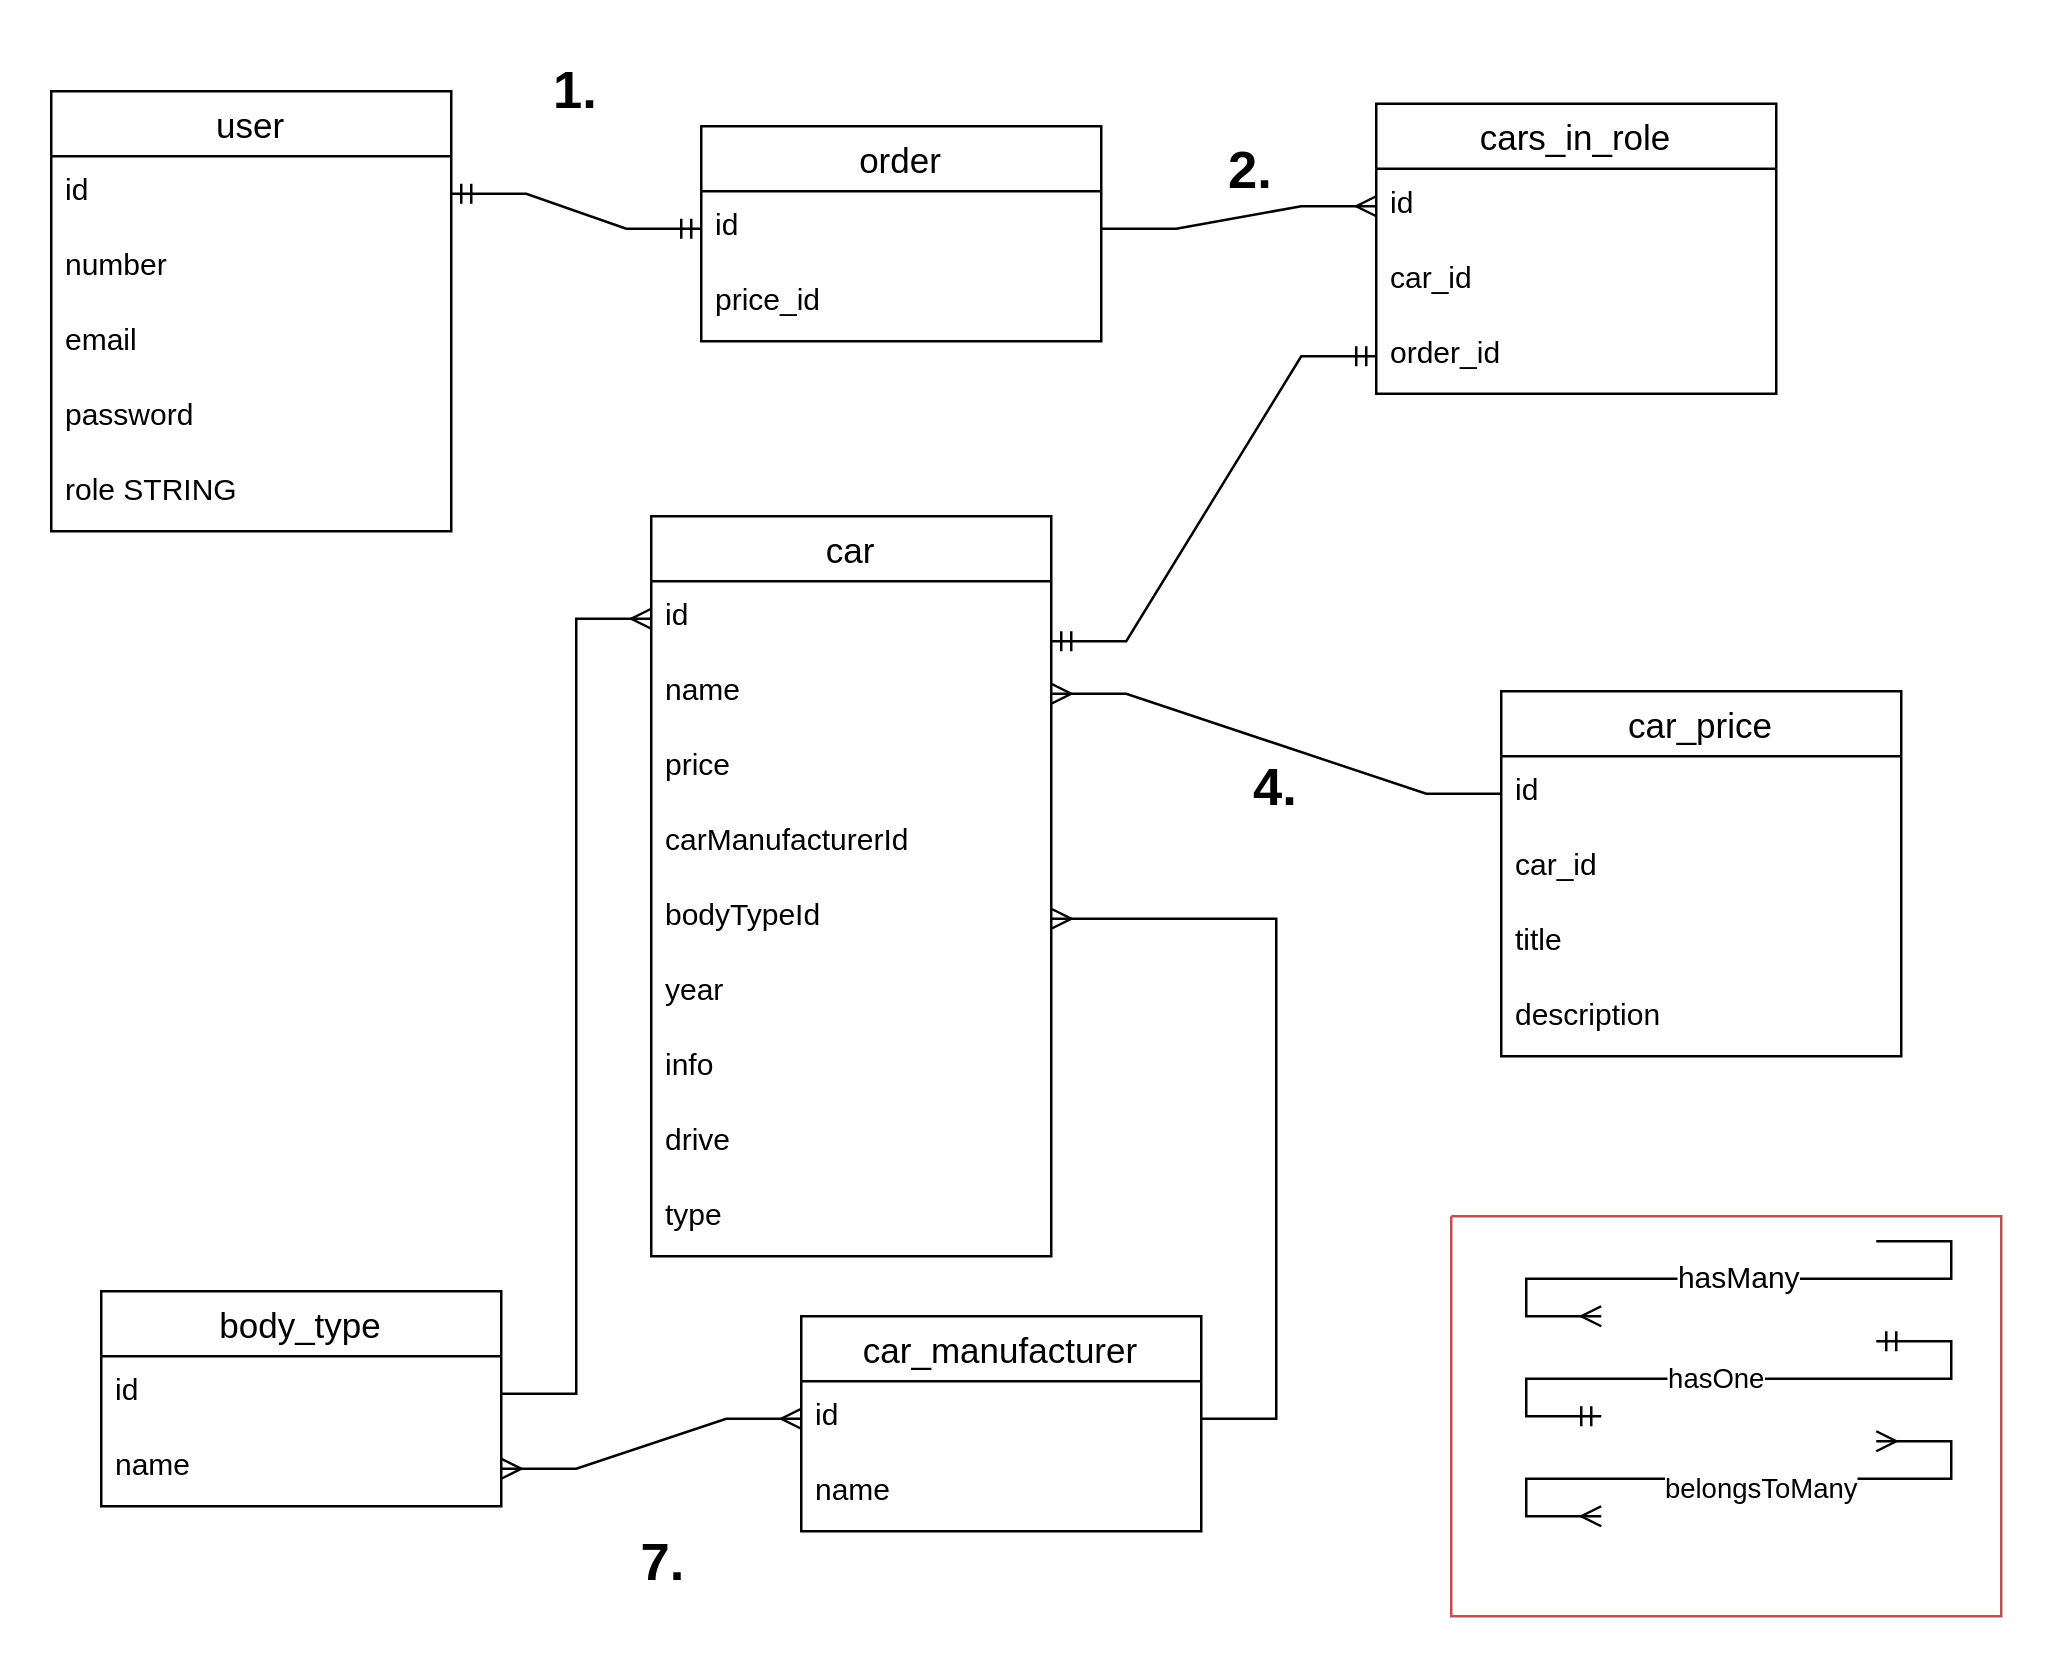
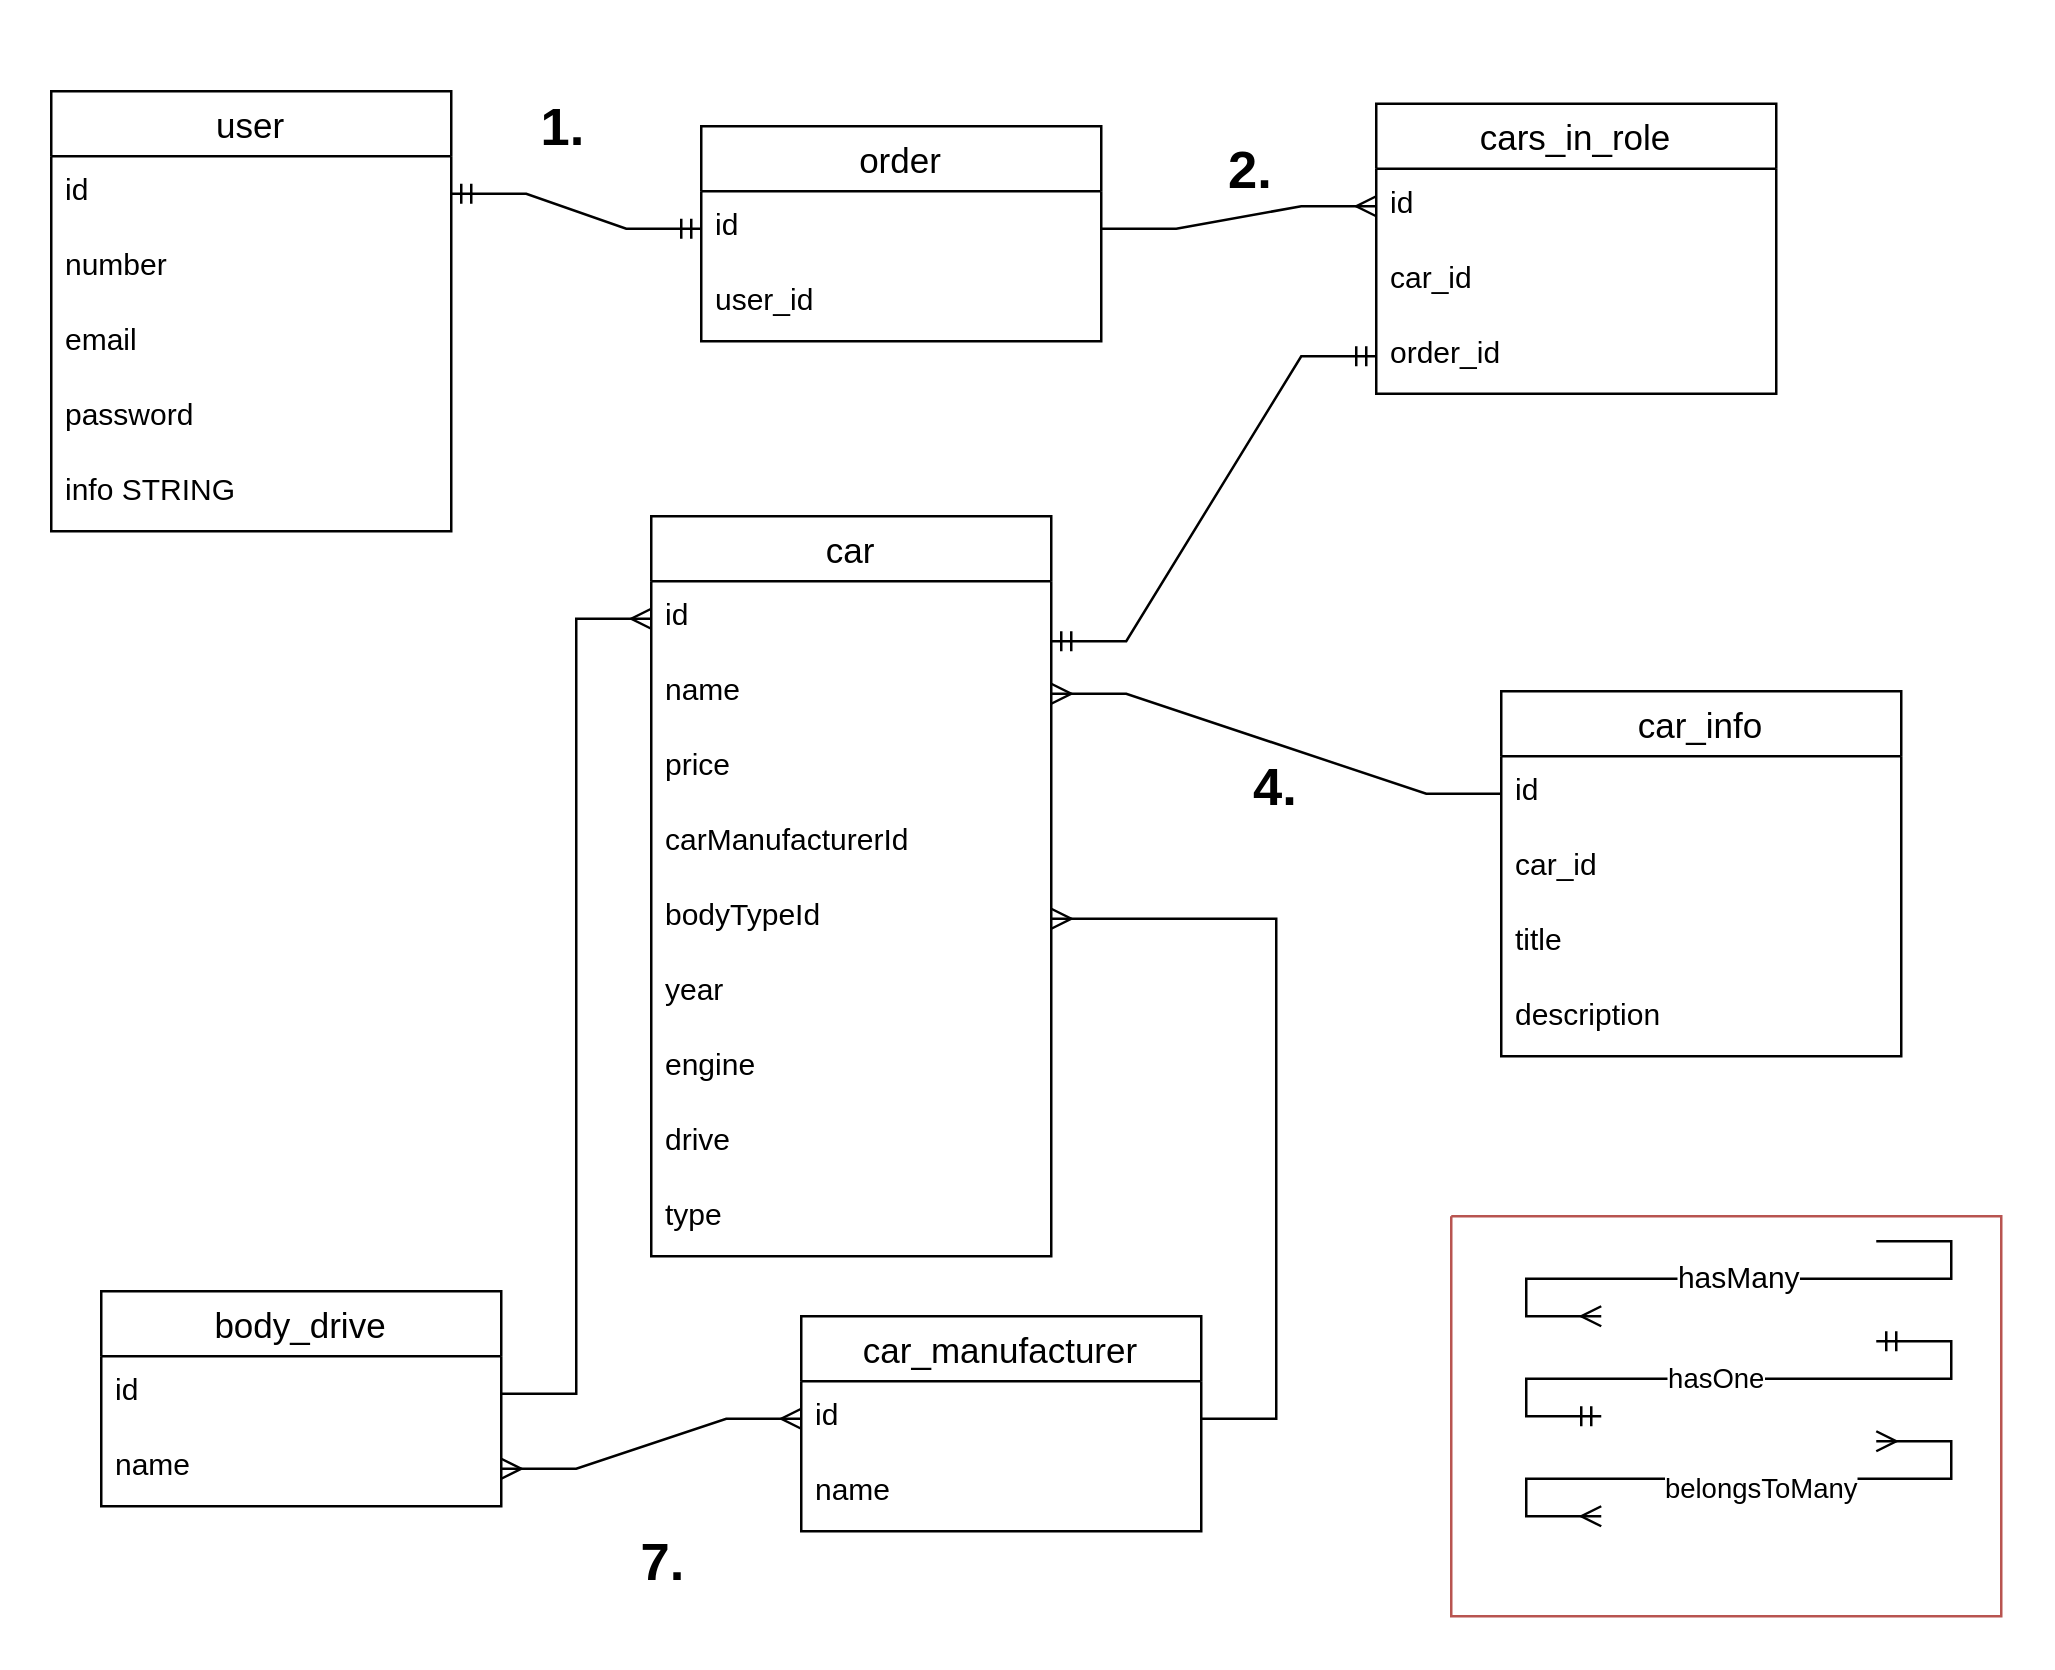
- <mxCell id="49" value="1." style="text;html=1;strokeColor=none;fillColor=none;align=center;verticalAlign=middle;whiteSpace=wrap;rounded=0;fontStyle=1;fontSize=21;" parent="1" vertex="1"><mxGeometry x="200" y="20" width="60" height="30" as="geometry" /></mxCell>
+ <mxCell id="49" value="1." style="text;html=1;strokeColor=none;fillColor=none;align=center;verticalAlign=middle;whiteSpace=wrap;rounded=0;fontStyle=1;fontSize=21;" parent="1" vertex="1"><mxGeometry x="195" y="35" width="60" height="30" as="geometry" /></mxCell>
- <mxCell id="10" value="price_id" style="text;strokeColor=none;fillColor=none;spacingLeft=4;spacingRight=4;overflow=hidden;rotatable=0;points=[[0,0.5],[1,0.5]];portConstraint=eastwest;fontSize=12;" parent="8" vertex="1"><mxGeometry y="56" width="160" height="30" as="geometry" /></mxCell>
+ <mxCell id="10" value="user_id" style="text;strokeColor=none;fillColor=none;spacingLeft=4;spacingRight=4;overflow=hidden;rotatable=0;points=[[0,0.5],[1,0.5]];portConstraint=eastwest;fontSize=12;" parent="8" vertex="1"><mxGeometry y="56" width="160" height="30" as="geometry" /></mxCell>
- <mxCell id="7" value="role STRING" style="text;strokeColor=none;fillColor=none;spacingLeft=4;spacingRight=4;overflow=hidden;rotatable=0;points=[[0,0.5],[1,0.5]];portConstraint=eastwest;fontSize=12;" parent="2" vertex="1"><mxGeometry y="146" width="160" height="30" as="geometry" /></mxCell>
+ <mxCell id="7" value="info STRING" style="text;strokeColor=none;fillColor=none;spacingLeft=4;spacingRight=4;overflow=hidden;rotatable=0;points=[[0,0.5],[1,0.5]];portConstraint=eastwest;fontSize=12;" parent="2" vertex="1"><mxGeometry y="146" width="160" height="30" as="geometry" /></mxCell>
- <mxCell id="27" value="car_price" style="swimlane;fontStyle=0;childLayout=stackLayout;horizontal=1;startSize=26;horizontalStack=0;resizeParent=1;resizeParentMax=0;resizeLast=0;collapsible=1;marginBottom=0;align=center;fontSize=14;" parent="1" vertex="1"><mxGeometry x="600" y="276" width="160" height="146" as="geometry"><mxRectangle x="50" y="40" width="60" height="26" as="alternateBounds" /></mxGeometry></mxCell>
+ <mxCell id="27" value="car_info" style="swimlane;fontStyle=0;childLayout=stackLayout;horizontal=1;startSize=26;horizontalStack=0;resizeParent=1;resizeParentMax=0;resizeLast=0;collapsible=1;marginBottom=0;align=center;fontSize=14;" parent="1" vertex="1"><mxGeometry x="600" y="276" width="160" height="146" as="geometry"><mxRectangle x="50" y="40" width="60" height="26" as="alternateBounds" /></mxGeometry></mxCell>
- <mxCell id="18" value="info" style="text;strokeColor=none;fillColor=none;spacingLeft=4;spacingRight=4;overflow=hidden;rotatable=0;points=[[0,0.5],[1,0.5]];portConstraint=eastwest;fontSize=12;" parent="11" vertex="1"><mxGeometry y="206" width="160" height="30" as="geometry" /></mxCell>
+ <mxCell id="18" value="engine" style="text;strokeColor=none;fillColor=none;spacingLeft=4;spacingRight=4;overflow=hidden;rotatable=0;points=[[0,0.5],[1,0.5]];portConstraint=eastwest;fontSize=12;" parent="11" vertex="1"><mxGeometry y="206" width="160" height="30" as="geometry" /></mxCell>
- <mxCell id="21" value="body_type" style="swimlane;fontStyle=0;childLayout=stackLayout;horizontal=1;startSize=26;horizontalStack=0;resizeParent=1;resizeParentMax=0;resizeLast=0;collapsible=1;marginBottom=0;align=center;fontSize=14;" parent="1" vertex="1"><mxGeometry x="40" y="516" width="160" height="86" as="geometry"><mxRectangle x="20" y="520" width="60" height="26" as="alternateBounds" /></mxGeometry></mxCell>
+ <mxCell id="21" value="body_drive" style="swimlane;fontStyle=0;childLayout=stackLayout;horizontal=1;startSize=26;horizontalStack=0;resizeParent=1;resizeParentMax=0;resizeLast=0;collapsible=1;marginBottom=0;align=center;fontSize=14;" parent="1" vertex="1"><mxGeometry x="40" y="516" width="160" height="86" as="geometry"><mxRectangle x="20" y="520" width="60" height="26" as="alternateBounds" /></mxGeometry></mxCell>
